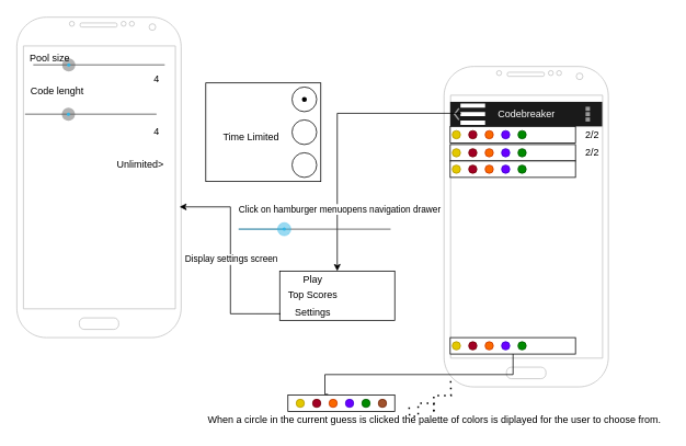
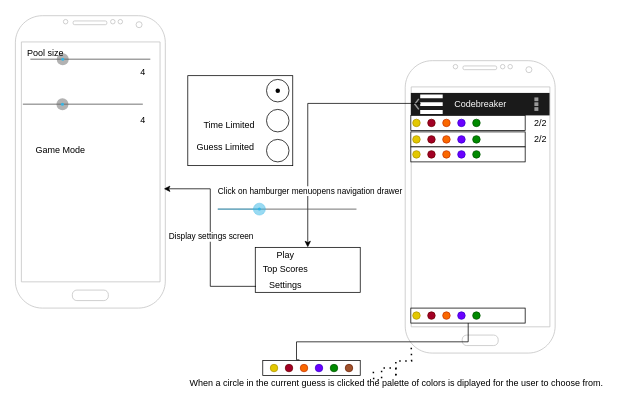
- <mxCell id="26" value="Code lenght" style="text;html=1;align=center;verticalAlign=middle;resizable=0;points=[];autosize=1;strokeColor=none;fillColor=none;" vertex="1" parent="21"><mxGeometry y="40" width="80" height="20" as="geometry" /></mxCell>
+ <mxCell id="9" value="Guess Limited" style="text;html=1;align=center;verticalAlign=middle;resizable=0;points=[];autosize=1;strokeColor=none;fillColor=none;" vertex="1" parent="1"><mxGeometry x="255" y="185" width="90" height="20" as="geometry" /></mxCell>
+ <mxCell id="28" value="Game Mode" style="text;html=1;align=center;verticalAlign=middle;resizable=0;points=[];autosize=1;strokeColor=none;fillColor=none;" vertex="1" parent="21"><mxGeometry x="11" y="130" width="80" height="20" as="geometry" /></mxCell>
- <mxCell id="29" value="Unlimited&amp;gt;" style="text;html=1;align=center;verticalAlign=middle;resizable=0;points=[];autosize=1;strokeColor=none;fillColor=none;" vertex="1" parent="21"><mxGeometry x="106" y="130" width="70" height="20" as="geometry" /></mxCell>
